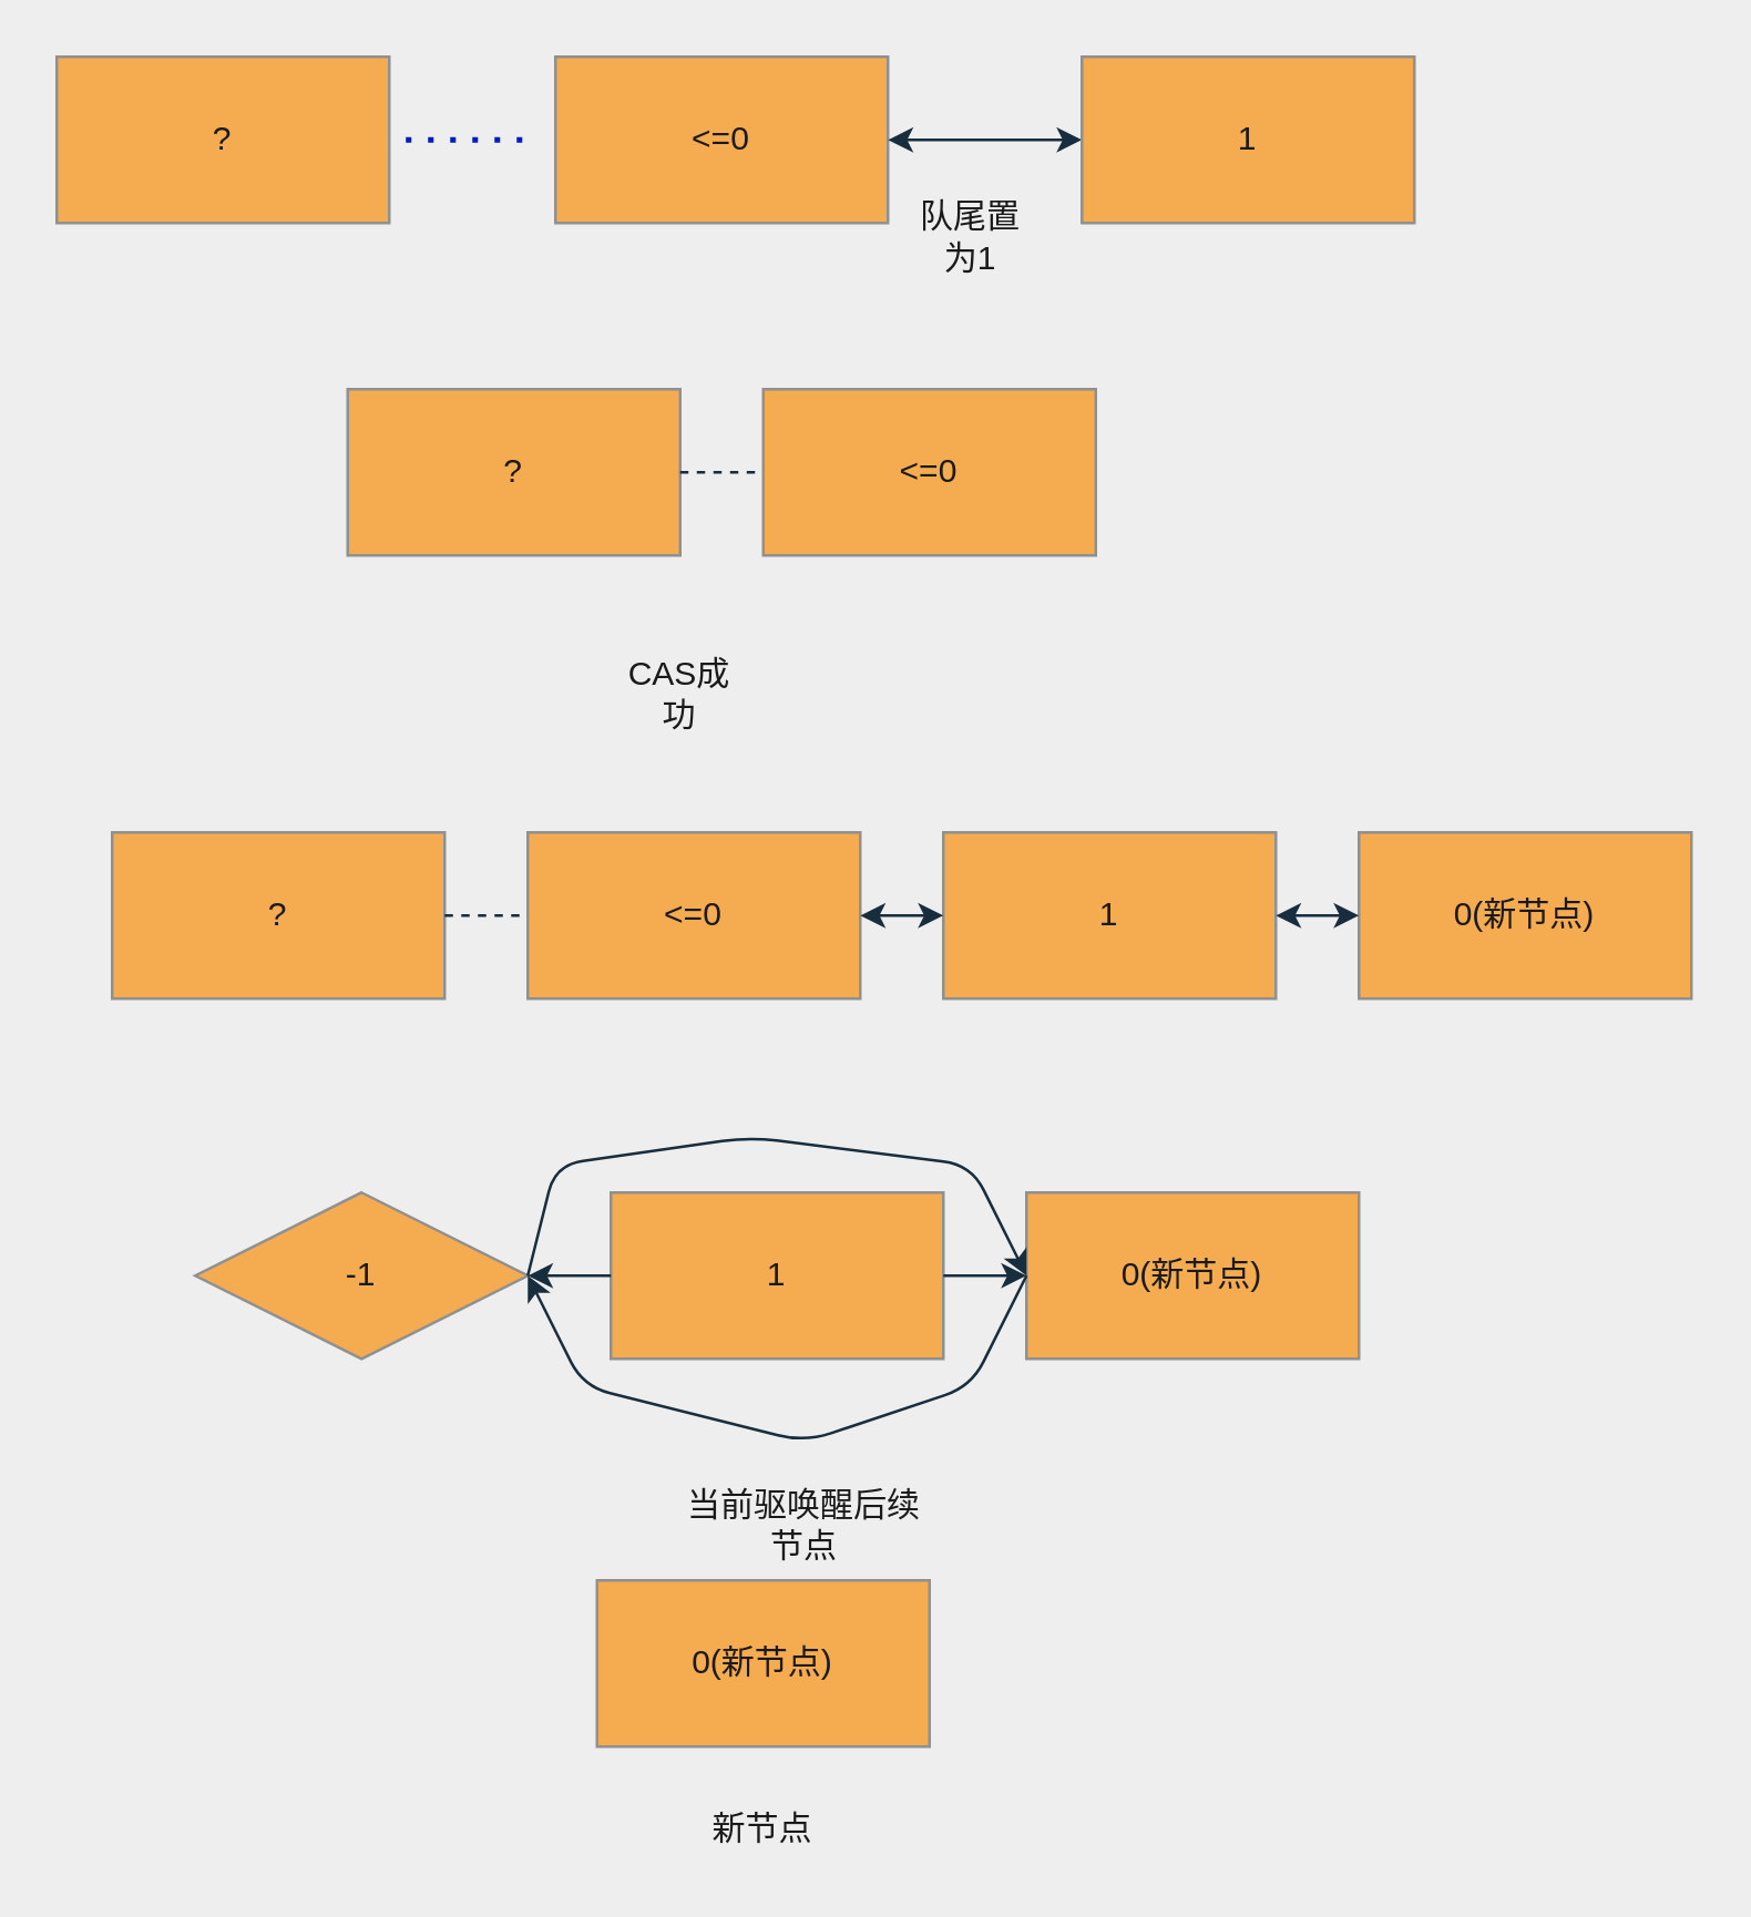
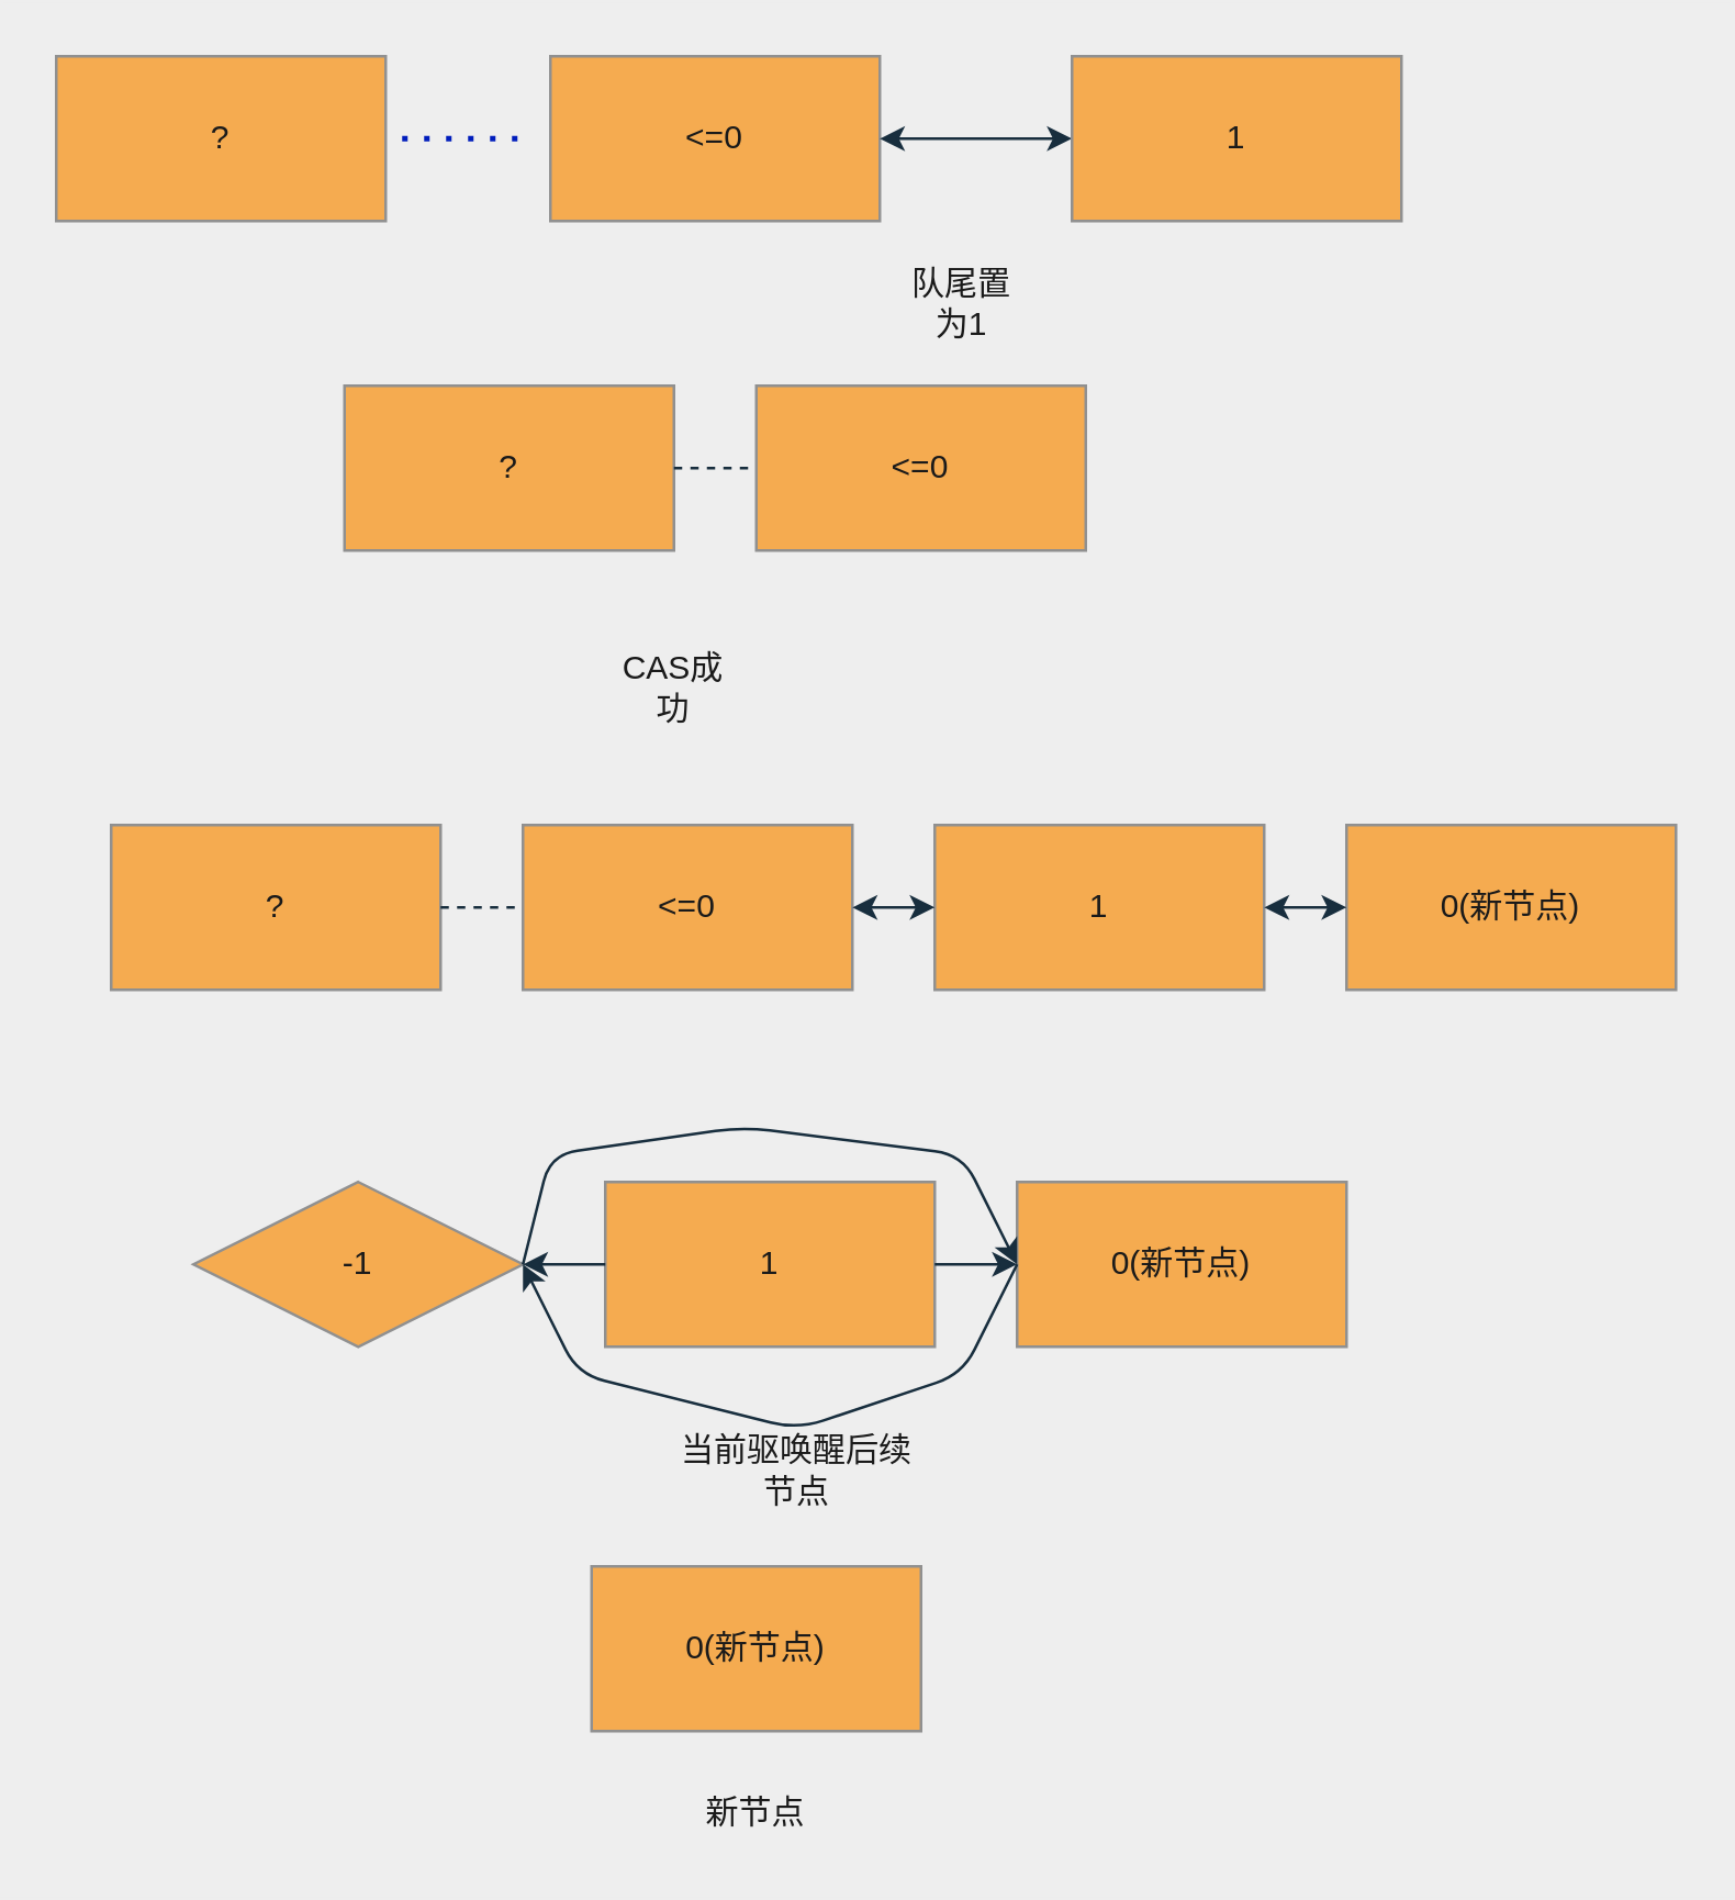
- <mxCell id="5" value="队尾置为1" style="text;html=1;strokeColor=none;fillColor=none;align=center;verticalAlign=middle;whiteSpace=wrap;rounded=0;sketch=0;fontColor=#1A1A1A;" vertex="1" parent="1"><mxGeometry x="330" y="75" width="40" height="20" as="geometry" /></mxCell>
+ <mxCell id="5" value="队尾置为1" style="text;html=1;strokeColor=none;fillColor=none;align=center;verticalAlign=middle;whiteSpace=wrap;rounded=0;sketch=0;fontColor=#1A1A1A;" vertex="1" parent="1"><mxGeometry x="330" y="100" width="40" height="20" as="geometry" /></mxCell>
- <mxCell id="26" value="当前驱唤醒后续节点" style="text;html=1;strokeColor=none;fillColor=none;align=center;verticalAlign=middle;whiteSpace=wrap;rounded=0;sketch=0;fontColor=#1A1A1A;" vertex="1" parent="1"><mxGeometry x="245" y="540" width="90" height="20" as="geometry" /></mxCell>
+ <mxCell id="26" value="当前驱唤醒后续节点" style="text;html=1;strokeColor=none;fillColor=none;align=center;verticalAlign=middle;whiteSpace=wrap;rounded=0;sketch=0;fontColor=#1A1A1A;" vertex="1" parent="1"><mxGeometry x="245" y="525" width="90" height="20" as="geometry" /></mxCell>
